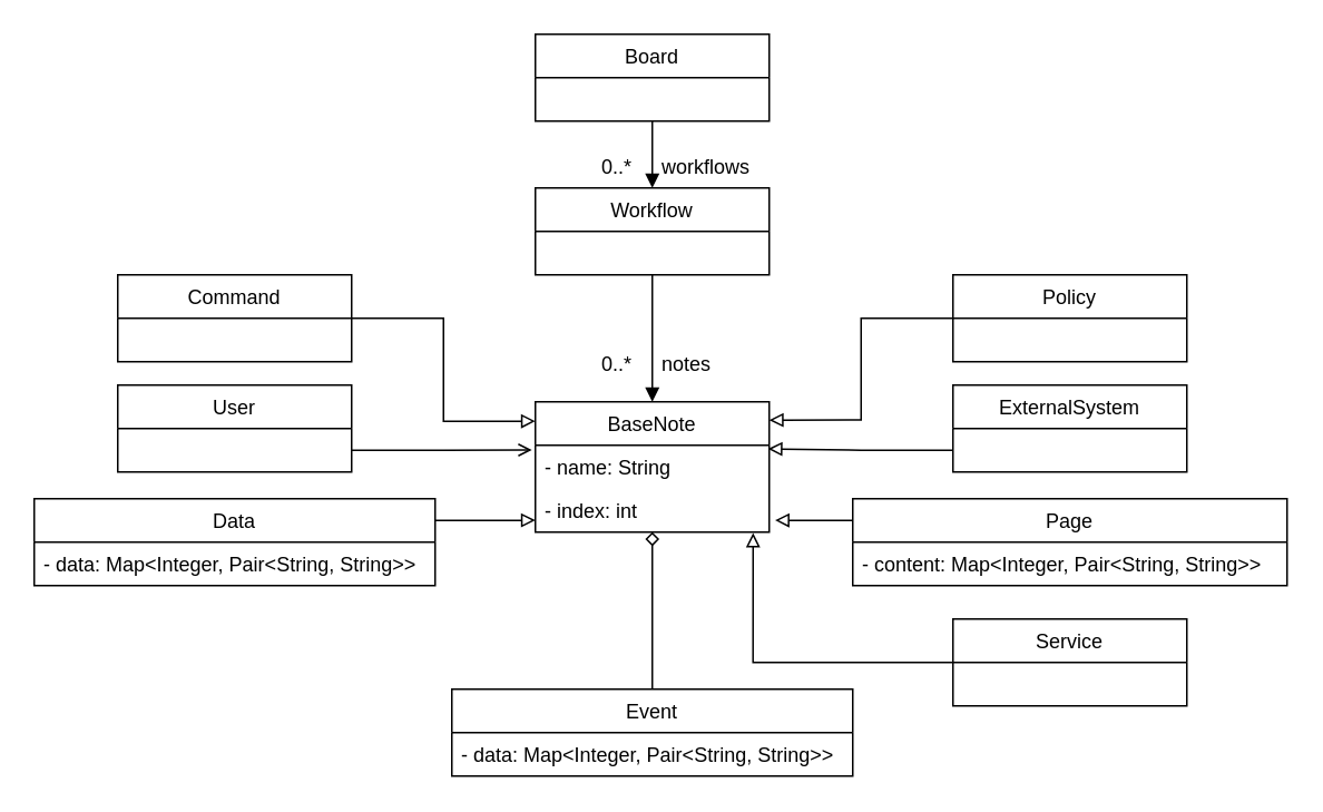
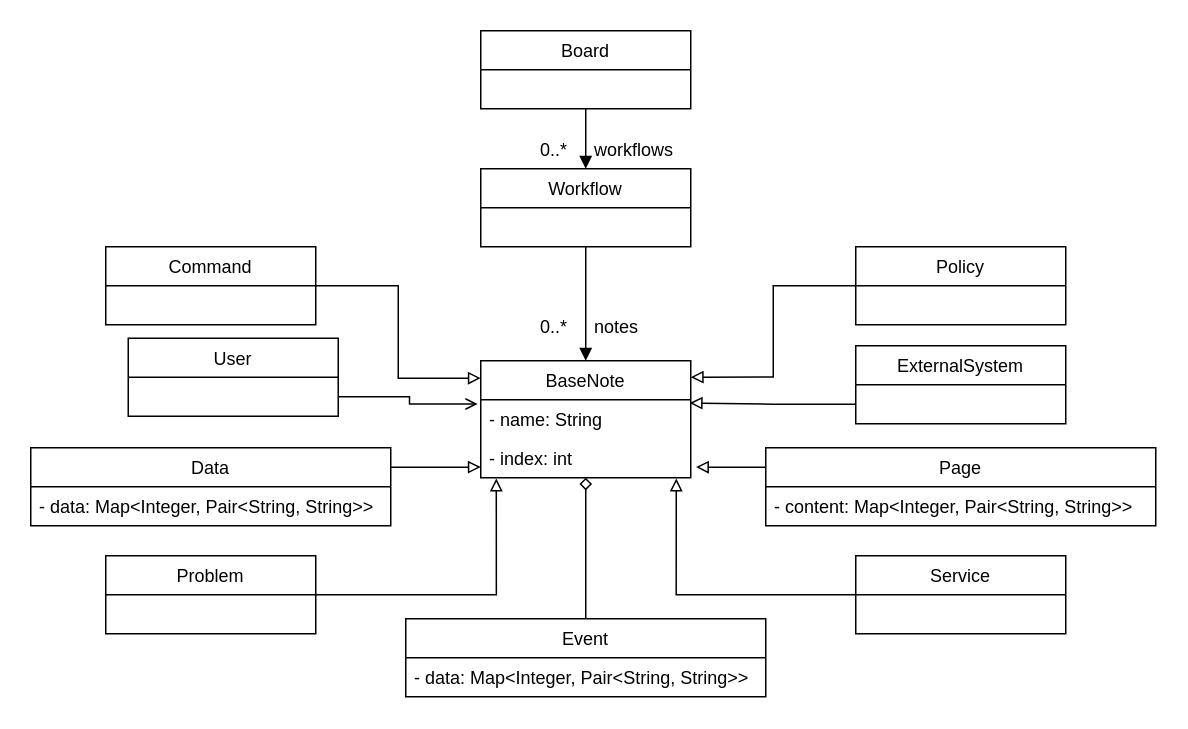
- <mxCell id="24" value="User" style="swimlane;fontStyle=0;childLayout=stackLayout;horizontal=1;startSize=26;fillColor=none;horizontalStack=0;resizeParent=1;resizeParentMax=0;resizeLast=0;collapsible=1;marginBottom=0;strokeColor=default;fontColor=default;" vertex="1" parent="1"><mxGeometry x="70" y="230" width="140" height="52" as="geometry" /></mxCell>
+ <mxCell id="24" value="User" style="swimlane;fontStyle=0;childLayout=stackLayout;horizontal=1;startSize=26;fillColor=none;horizontalStack=0;resizeParent=1;resizeParentMax=0;resizeLast=0;collapsible=1;marginBottom=0;strokeColor=default;fontColor=default;" vertex="1" parent="1"><mxGeometry x="85" y="225" width="140" height="52" as="geometry" /></mxCell>
+ <mxCell id="10" value="Problem" style="swimlane;fontStyle=0;childLayout=stackLayout;horizontal=1;startSize=26;fillColor=none;horizontalStack=0;resizeParent=1;resizeParentMax=0;resizeLast=0;collapsible=1;marginBottom=0;strokeColor=default;fontColor=default;" vertex="1" parent="1"><mxGeometry x="70" y="370" width="140" height="52" as="geometry" /></mxCell>
+ <mxCell id="9" style="edgeStyle=orthogonalEdgeStyle;rounded=0;orthogonalLoop=1;jettySize=auto;html=1;exitX=1;exitY=0.5;exitDx=0;exitDy=0;entryX=0.074;entryY=1.019;entryDx=0;entryDy=0;entryPerimeter=0;labelBackgroundColor=default;fontColor=default;endArrow=block;endFill=0;strokeColor=default;" edge="1" parent="1" source="10" target="8"><mxGeometry relative="1" as="geometry" /></mxCell>
